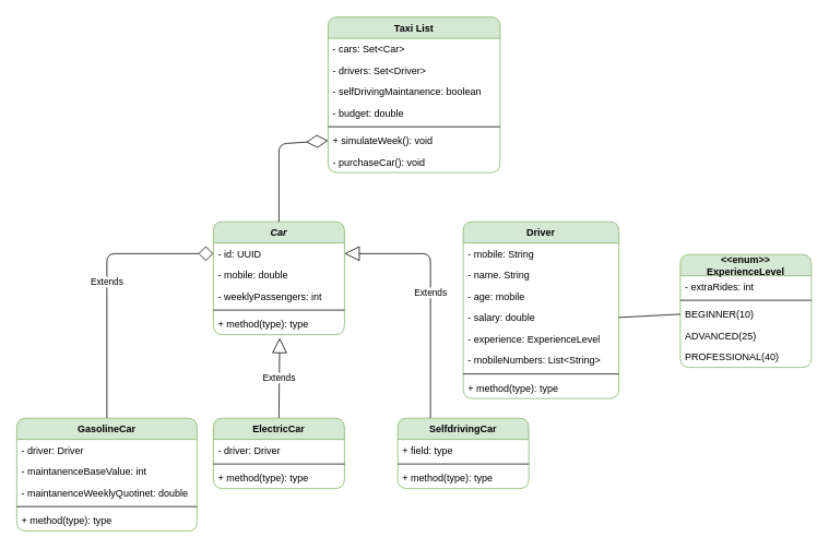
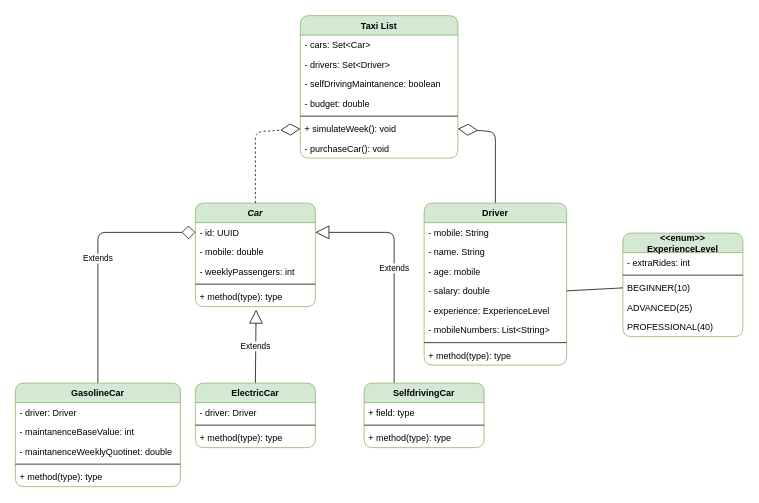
- <mxCell id="8" value="" style="endArrow=diamondThin;endFill=0;endSize=24;html=1;entryX=0;entryY=0.5;entryDx=0;entryDy=0;exitX=0.5;exitY=0;exitDx=0;exitDy=0;" edge="1" parent="1" source="2" target="49"><mxGeometry width="160" relative="1" as="geometry"><mxPoint x="470" y="290" as="sourcePoint" /><mxPoint x="630" y="290" as="targetPoint" /><Array as="points"><mxPoint x="340" y="175" /></Array></mxGeometry></mxCell>
+ <mxCell id="8" value="" style="endArrow=diamondThin;endFill=0;endSize=24;html=1;entryX=0;entryY=0.5;entryDx=0;entryDy=0;exitX=0.5;exitY=0;exitDx=0;exitDy=0;dashed=1;" edge="1" parent="1" source="2" target="49"><mxGeometry width="160" relative="1" as="geometry"><mxPoint x="470" y="290" as="sourcePoint" /><mxPoint x="630" y="290" as="targetPoint" /><Array as="points"><mxPoint x="340" y="175" /></Array></mxGeometry></mxCell>
+ <mxCell id="9" value="" style="endArrow=diamondThin;endFill=0;endSize=24;html=1;entryX=1;entryY=0.5;entryDx=0;entryDy=0;exitX=0.5;exitY=0;exitDx=0;exitDy=0;" edge="1" parent="1" source="27" target="49"><mxGeometry width="160" relative="1" as="geometry"><mxPoint x="350" y="280" as="sourcePoint" /><mxPoint x="430" y="185" as="targetPoint" /><Array as="points"><mxPoint x="660" y="175" /></Array></mxGeometry></mxCell>
